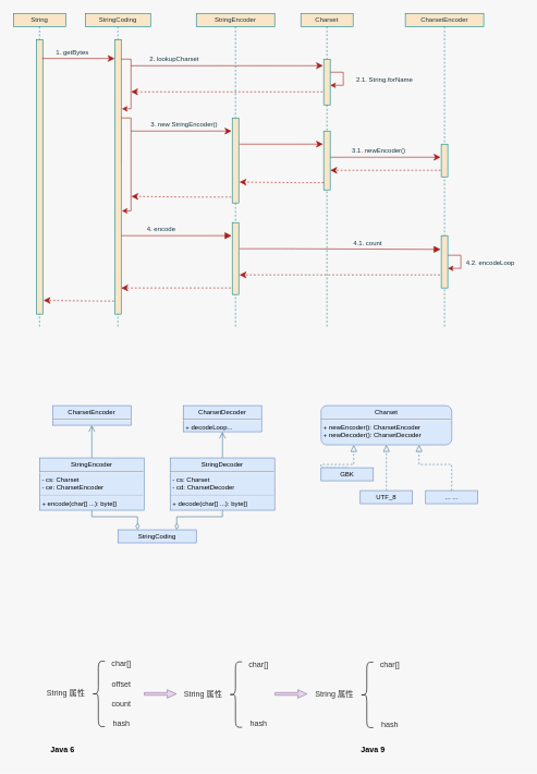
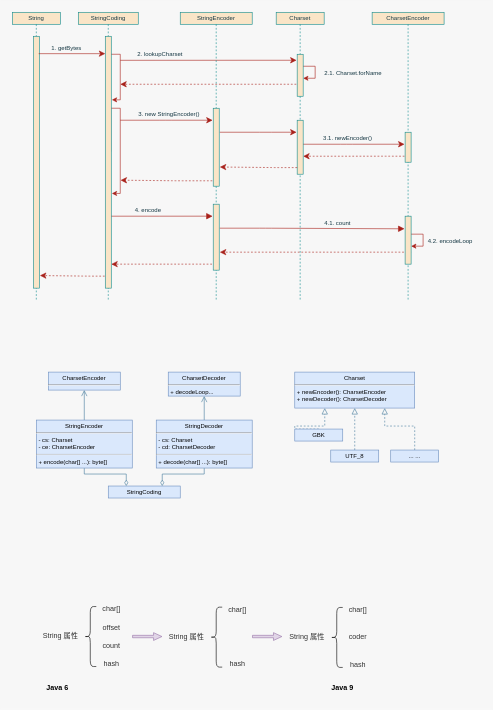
- <mxCell id="47" value="2.1. String.forName" style="text;html=1;resizable=0;autosize=1;align=center;verticalAlign=middle;points=[];fillColor=none;strokeColor=none;rounded=0;sketch=0;fontColor=#143642;labelBackgroundColor=none;fontSize=10;fontStyle=0" parent="1" vertex="1"><mxGeometry x="528" y="106" width="120" height="30" as="geometry" /></mxCell>
+ <mxCell id="47" value="2.1. Charset.forName" style="text;html=1;resizable=0;autosize=1;align=center;verticalAlign=middle;points=[];fillColor=none;strokeColor=none;rounded=0;sketch=0;fontColor=#143642;labelBackgroundColor=none;fontSize=10;fontStyle=0" parent="1" vertex="1"><mxGeometry x="528" y="106" width="120" height="30" as="geometry" /></mxCell>
- <mxCell id="24" value="&lt;p style=&quot;margin: 4px 0px 0px; text-align: center; font-size: 10px;&quot;&gt;&lt;span style=&quot;font-size: 10px;&quot;&gt;Charset&lt;/span&gt;&lt;br style=&quot;font-size: 10px;&quot;&gt;&lt;/p&gt;&lt;hr style=&quot;font-size: 10px;&quot;&gt;&lt;p style=&quot;margin: 0px 0px 0px 4px; font-size: 10px;&quot;&gt;+ newEncoder():&amp;nbsp;CharsetEncoder&lt;/p&gt;&lt;p style=&quot;margin: 0px 0px 0px 4px; font-size: 10px;&quot;&gt;+&amp;nbsp;newDecoder():&amp;nbsp;CharsetDecoder&lt;/p&gt;" style="verticalAlign=top;align=left;overflow=fill;fontSize=10;fontFamily=Helvetica;html=1;fillColor=#dae8fc;strokeColor=#6c8ebf;labelBackgroundColor=none;fontStyle=0;rounded=1;" parent="1" vertex="1"><mxGeometry x="491" y="620" width="200" height="60" as="geometry" /></mxCell>
+ <mxCell id="24" value="&lt;p style=&quot;margin: 4px 0px 0px; text-align: center; font-size: 10px;&quot;&gt;&lt;span style=&quot;font-size: 10px;&quot;&gt;Charset&lt;/span&gt;&lt;br style=&quot;font-size: 10px;&quot;&gt;&lt;/p&gt;&lt;hr style=&quot;font-size: 10px;&quot;&gt;&lt;p style=&quot;margin: 0px 0px 0px 4px; font-size: 10px;&quot;&gt;+ newEncoder():&amp;nbsp;CharsetEncoder&lt;/p&gt;&lt;p style=&quot;margin: 0px 0px 0px 4px; font-size: 10px;&quot;&gt;+&amp;nbsp;newDecoder():&amp;nbsp;CharsetDecoder&lt;/p&gt;" style="verticalAlign=top;align=left;overflow=fill;fontSize=10;fontFamily=Helvetica;html=1;fillColor=#dae8fc;strokeColor=#6c8ebf;labelBackgroundColor=none;fontStyle=0" parent="1" vertex="1"><mxGeometry x="491" y="620" width="200" height="60" as="geometry" /></mxCell>
+ <mxCell id="71" value="coder" style="text;html=1;align=center;verticalAlign=middle;resizable=0;points=[];autosize=1;strokeColor=none;fillColor=none;fontColor=#333333;" parent="1" vertex="1"><mxGeometry x="571" y="1047" width="50" height="30" as="geometry" /></mxCell>
